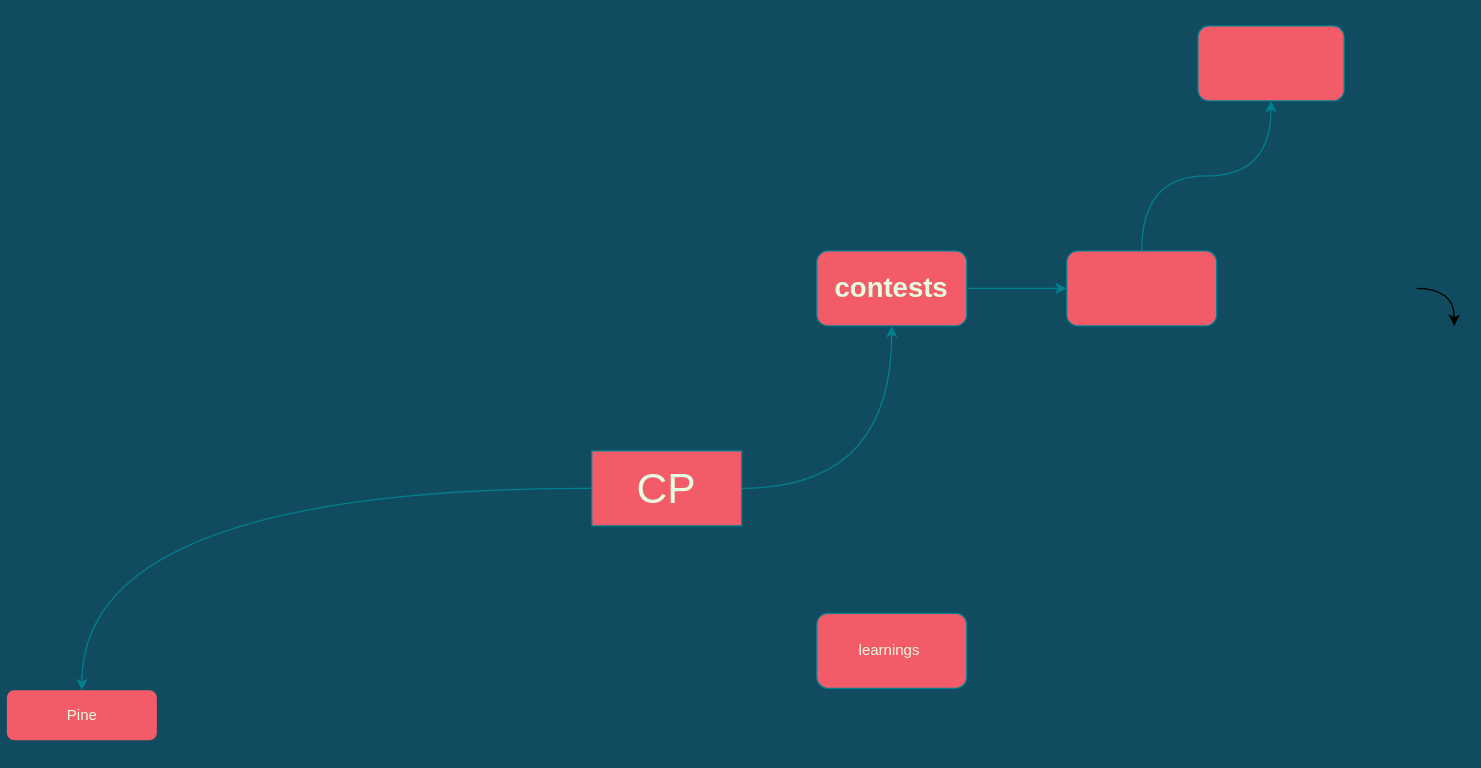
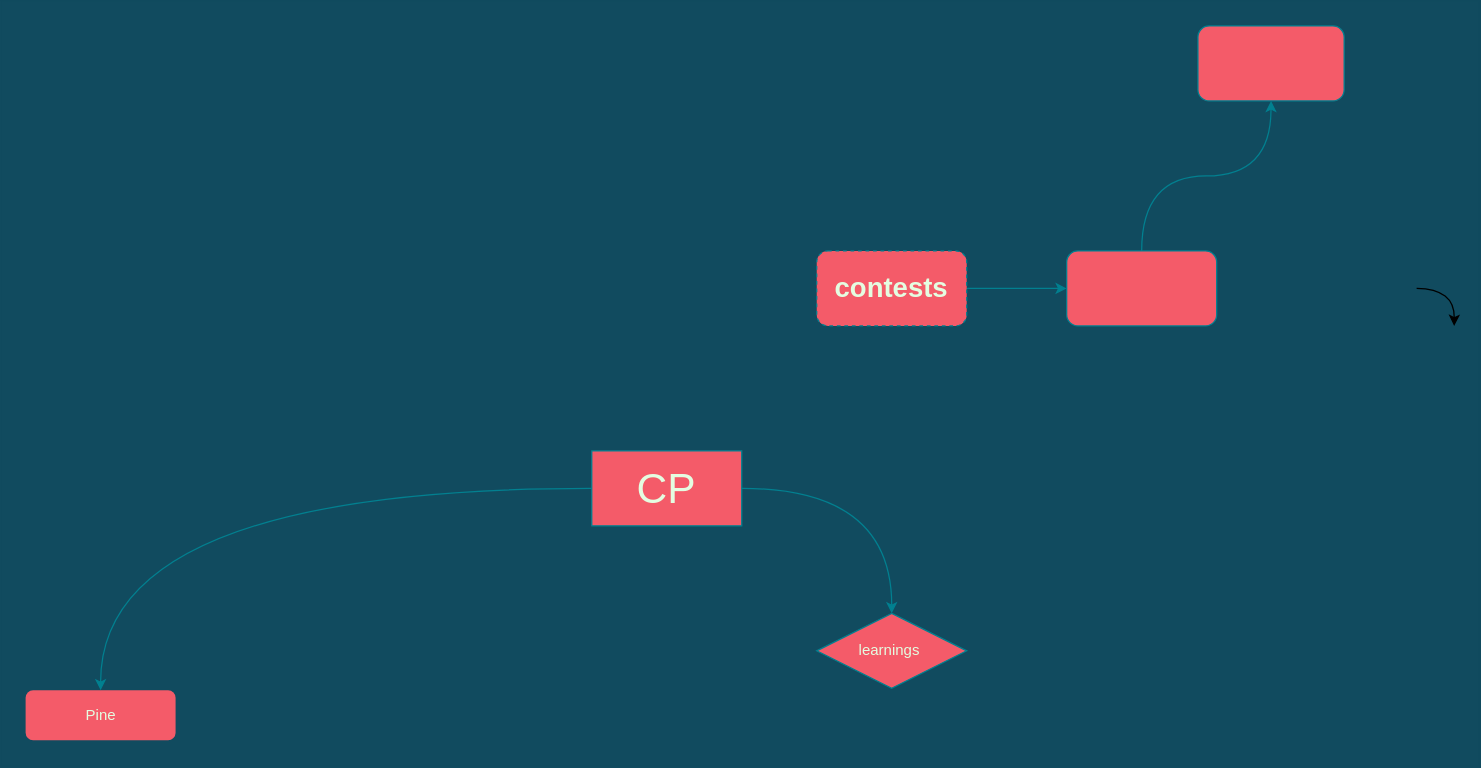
- <mxCell id="7" value="contests" style="whiteSpace=wrap;html=1;fontColor=#E4FDE1;strokeColor=#028090;fillColor=#F45B69;strokeWidth=1;fontSize=22;fontStyle=1;rounded=1;" vertex="1" parent="1"><mxGeometry x="653" y="200" width="120" height="60" as="geometry" /></mxCell>
+ <mxCell id="7" value="contests" style="whiteSpace=wrap;html=1;fontColor=#E4FDE1;strokeColor=#028090;fillColor=#F45B69;strokeWidth=1;fontSize=22;fontStyle=1;rounded=1;dashed=1;" vertex="1" parent="1"><mxGeometry x="653" y="200" width="120" height="60" as="geometry" /></mxCell>
- <mxCell id="4" value="" style="edgeStyle=orthogonalEdgeStyle;orthogonalLoop=1;jettySize=auto;html=1;fontColor=#E4FDE1;strokeColor=#028090;fillColor=#F45B69;curved=1;" edge="1" parent="1" source="5" target="7"><mxGeometry relative="1" as="geometry" /></mxCell>
+ <mxCell id="4" value="" style="edgeStyle=orthogonalEdgeStyle;orthogonalLoop=1;jettySize=auto;html=1;fontColor=#E4FDE1;strokeColor=#028090;fillColor=#F45B69;curved=1;" edge="1" parent="1" source="5" target="8"><mxGeometry relative="1" as="geometry" /></mxCell>
- <mxCell id="8" value="learnings&amp;nbsp;" style="whiteSpace=wrap;html=1;fontColor=#E4FDE1;strokeColor=#028090;fillColor=#F45B69;rounded=1;" vertex="1" parent="1"><mxGeometry x="653" y="490" width="120" height="60" as="geometry" /></mxCell>
+ <mxCell id="8" value="learnings&amp;nbsp;" style="rhombus;whiteSpace=wrap;html=1;fontColor=#E4FDE1;strokeColor=#028090;fillColor=#F45B69;" vertex="1" parent="1"><mxGeometry x="653" y="490" width="120" height="60" as="geometry" /></mxCell>
- <mxCell id="2" value="Pine" style="fillColor=#F45B69;strokeColor=none;strokeWidth=3;shadow=0;html=1;fontColor=#E4FDE1;rounded=1;" parent="1" vertex="1"><mxGeometry x="5" y="551.5" width="120" height="40" as="geometry" /></mxCell>
+ <mxCell id="2" value="Pine" style="fillColor=#F45B69;strokeColor=none;strokeWidth=3;shadow=0;html=1;fontColor=#E4FDE1;rounded=1;" parent="1" vertex="1"><mxGeometry x="20" y="551.5" width="120" height="40" as="geometry" /></mxCell>
